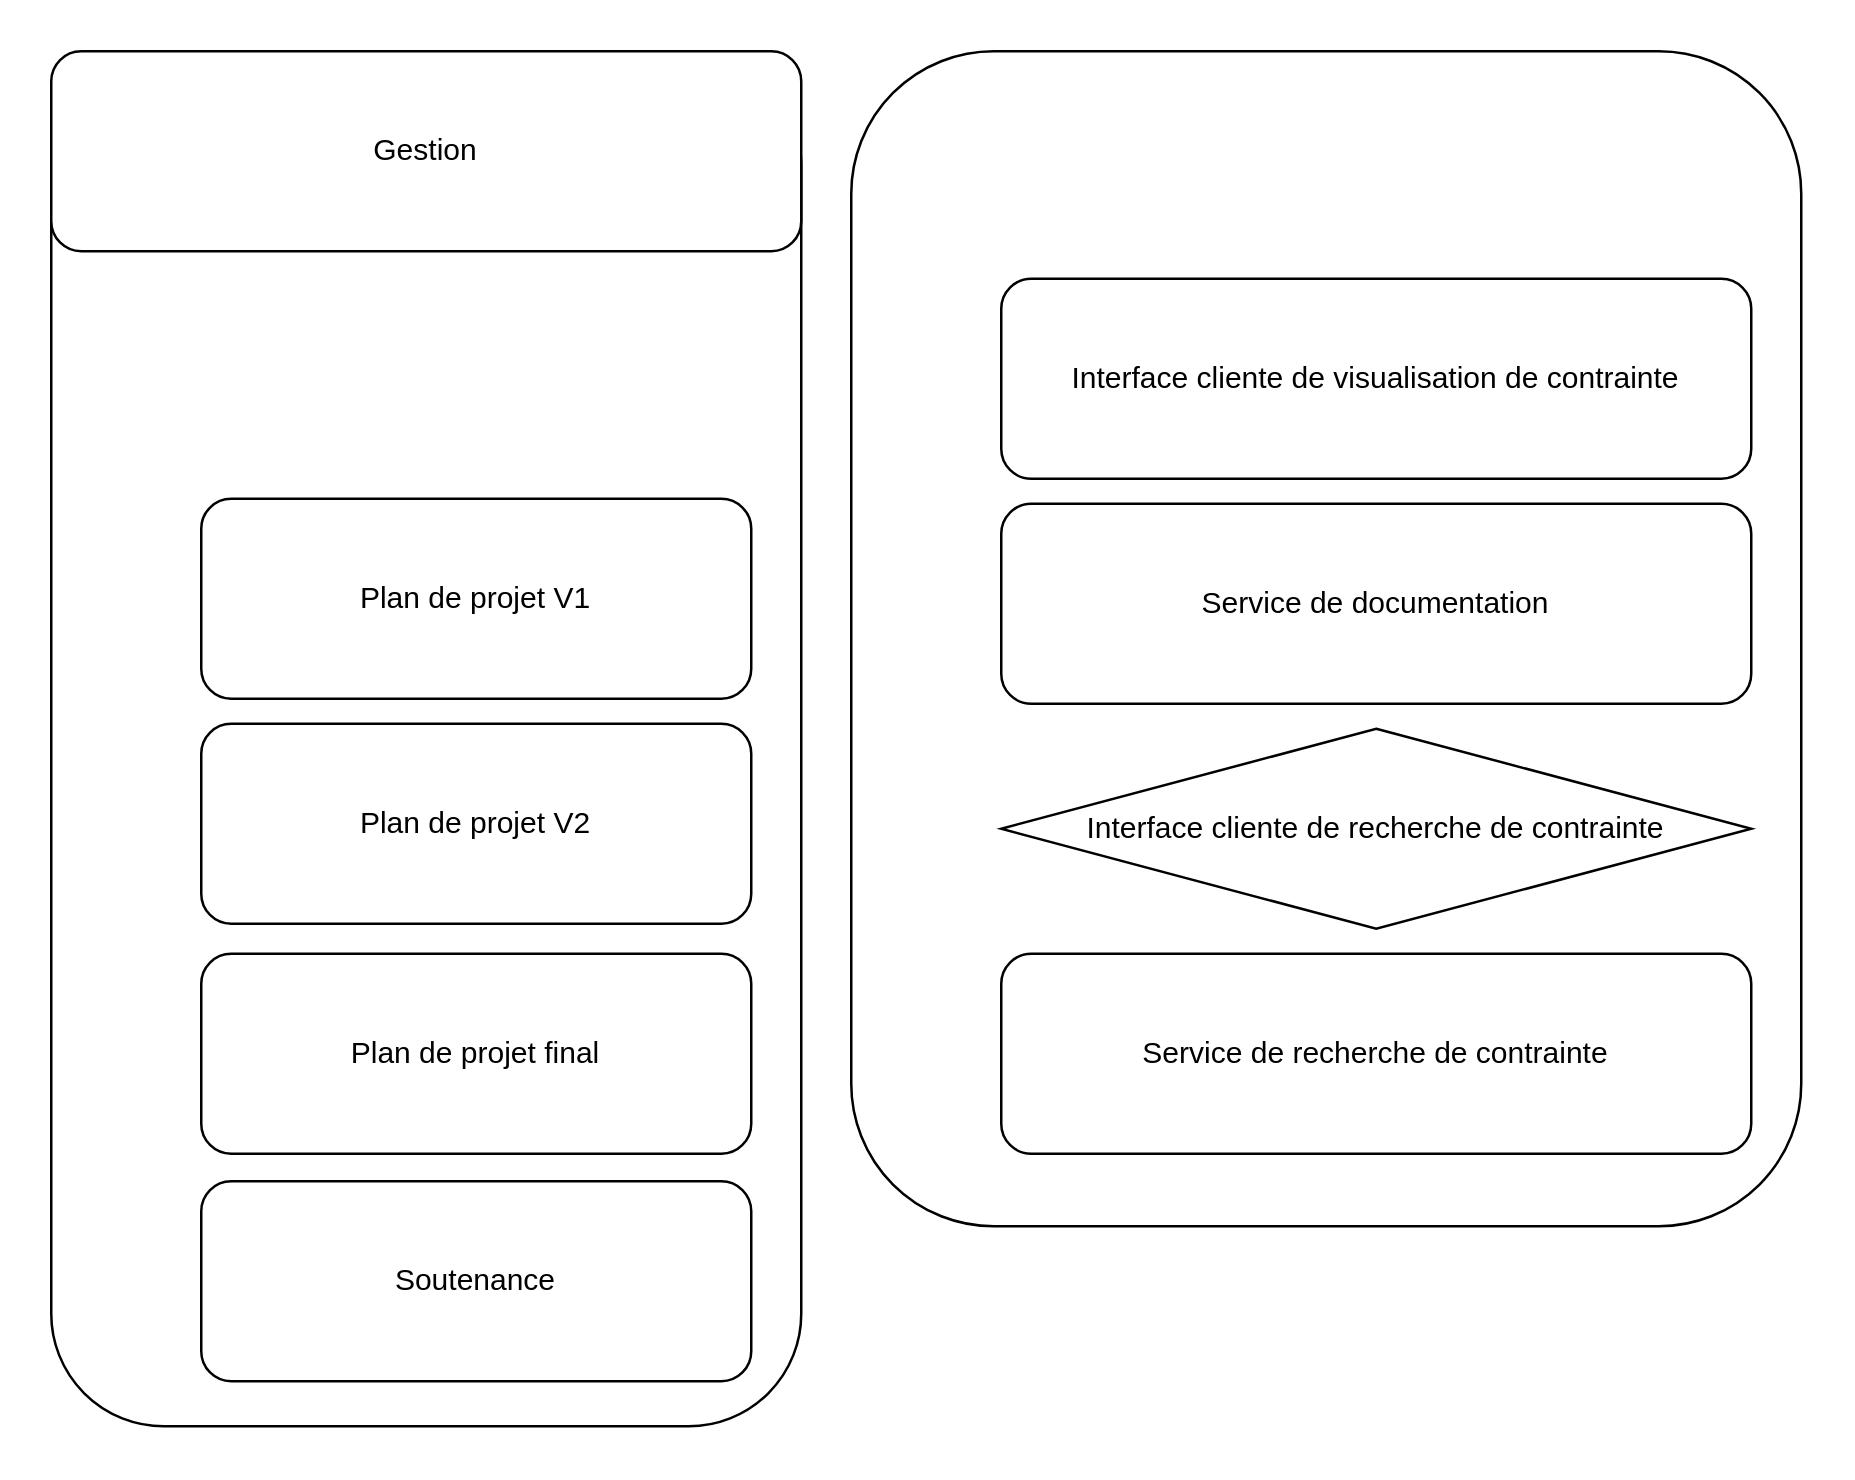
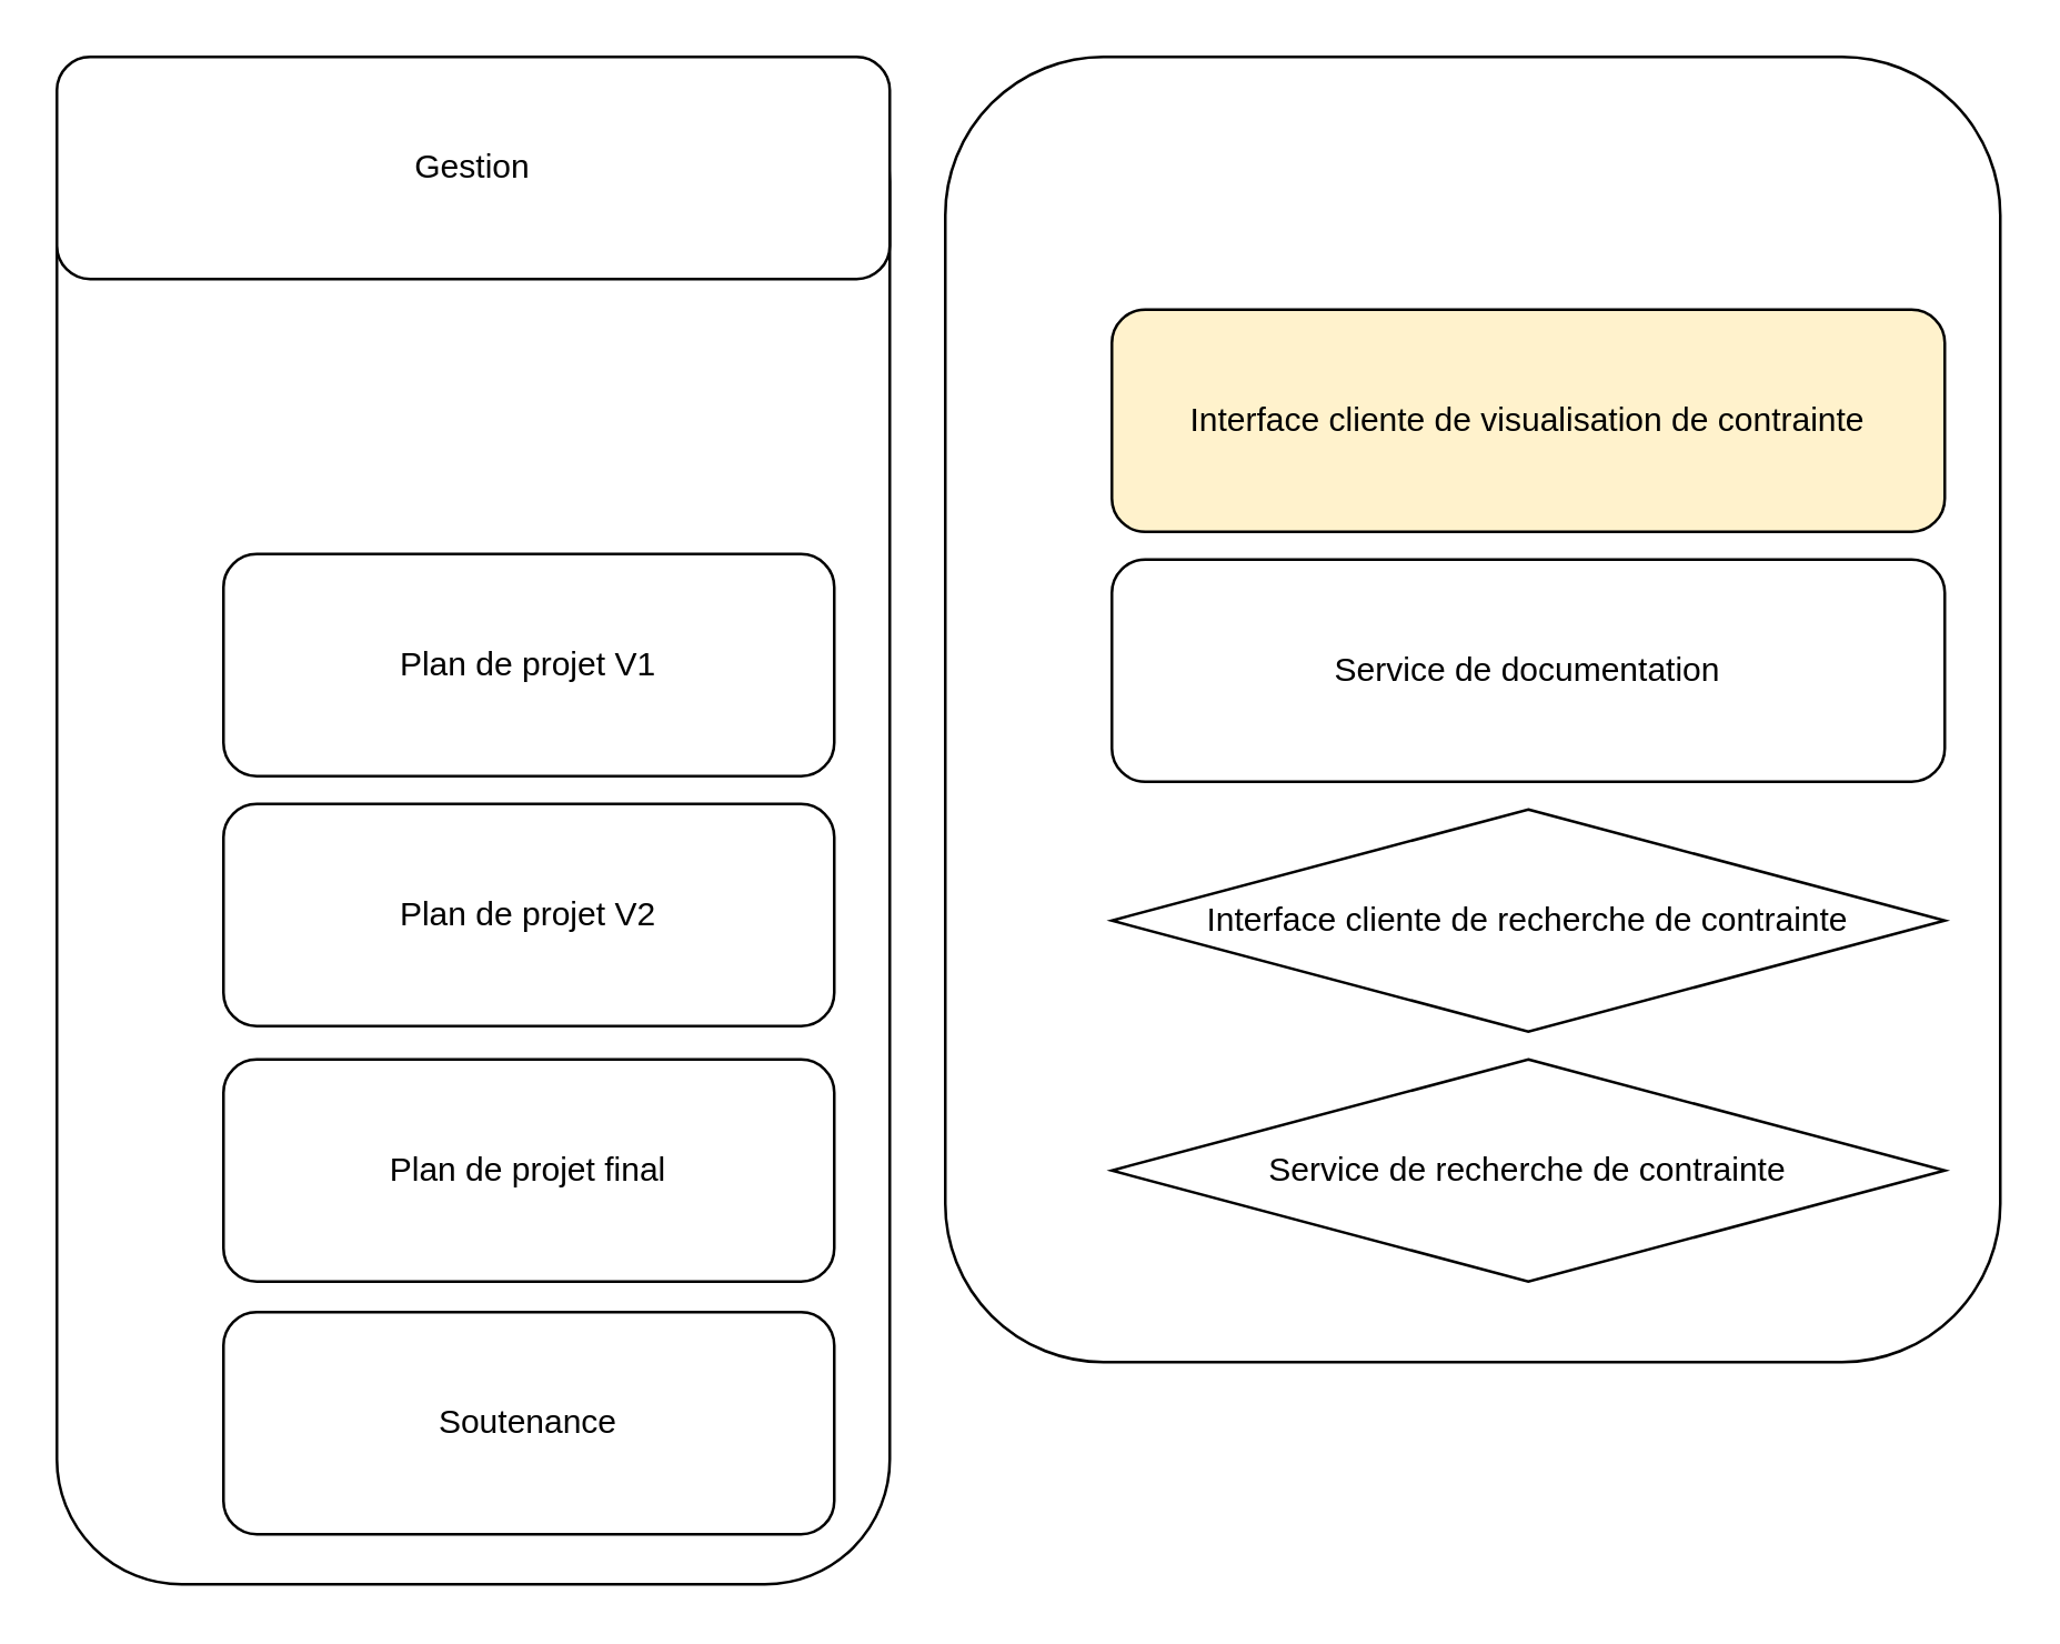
- <mxCell id="8" value="Interface cliente de visualisation de contrainte" style="rounded=1;whiteSpace=wrap;html=1;" vertex="1" parent="1"><mxGeometry x="400" y="111" width="300" height="80" as="geometry" /></mxCell>
+ <mxCell id="8" value="Interface cliente de visualisation de contrainte" style="rounded=1;whiteSpace=wrap;html=1;fillColor=#fff2cc;" vertex="1" parent="1"><mxGeometry x="400" y="111" width="300" height="80" as="geometry" /></mxCell>
- <mxCell id="12" value="Service de recherche de contrainte" style="rounded=1;whiteSpace=wrap;html=1;" vertex="1" parent="1"><mxGeometry x="400" y="381" width="300" height="80" as="geometry" /></mxCell>
+ <mxCell id="12" value="Service de recherche de contrainte" style="rhombus;whiteSpace=wrap;html=1;" vertex="1" parent="1"><mxGeometry x="400" y="381" width="300" height="80" as="geometry" /></mxCell>
